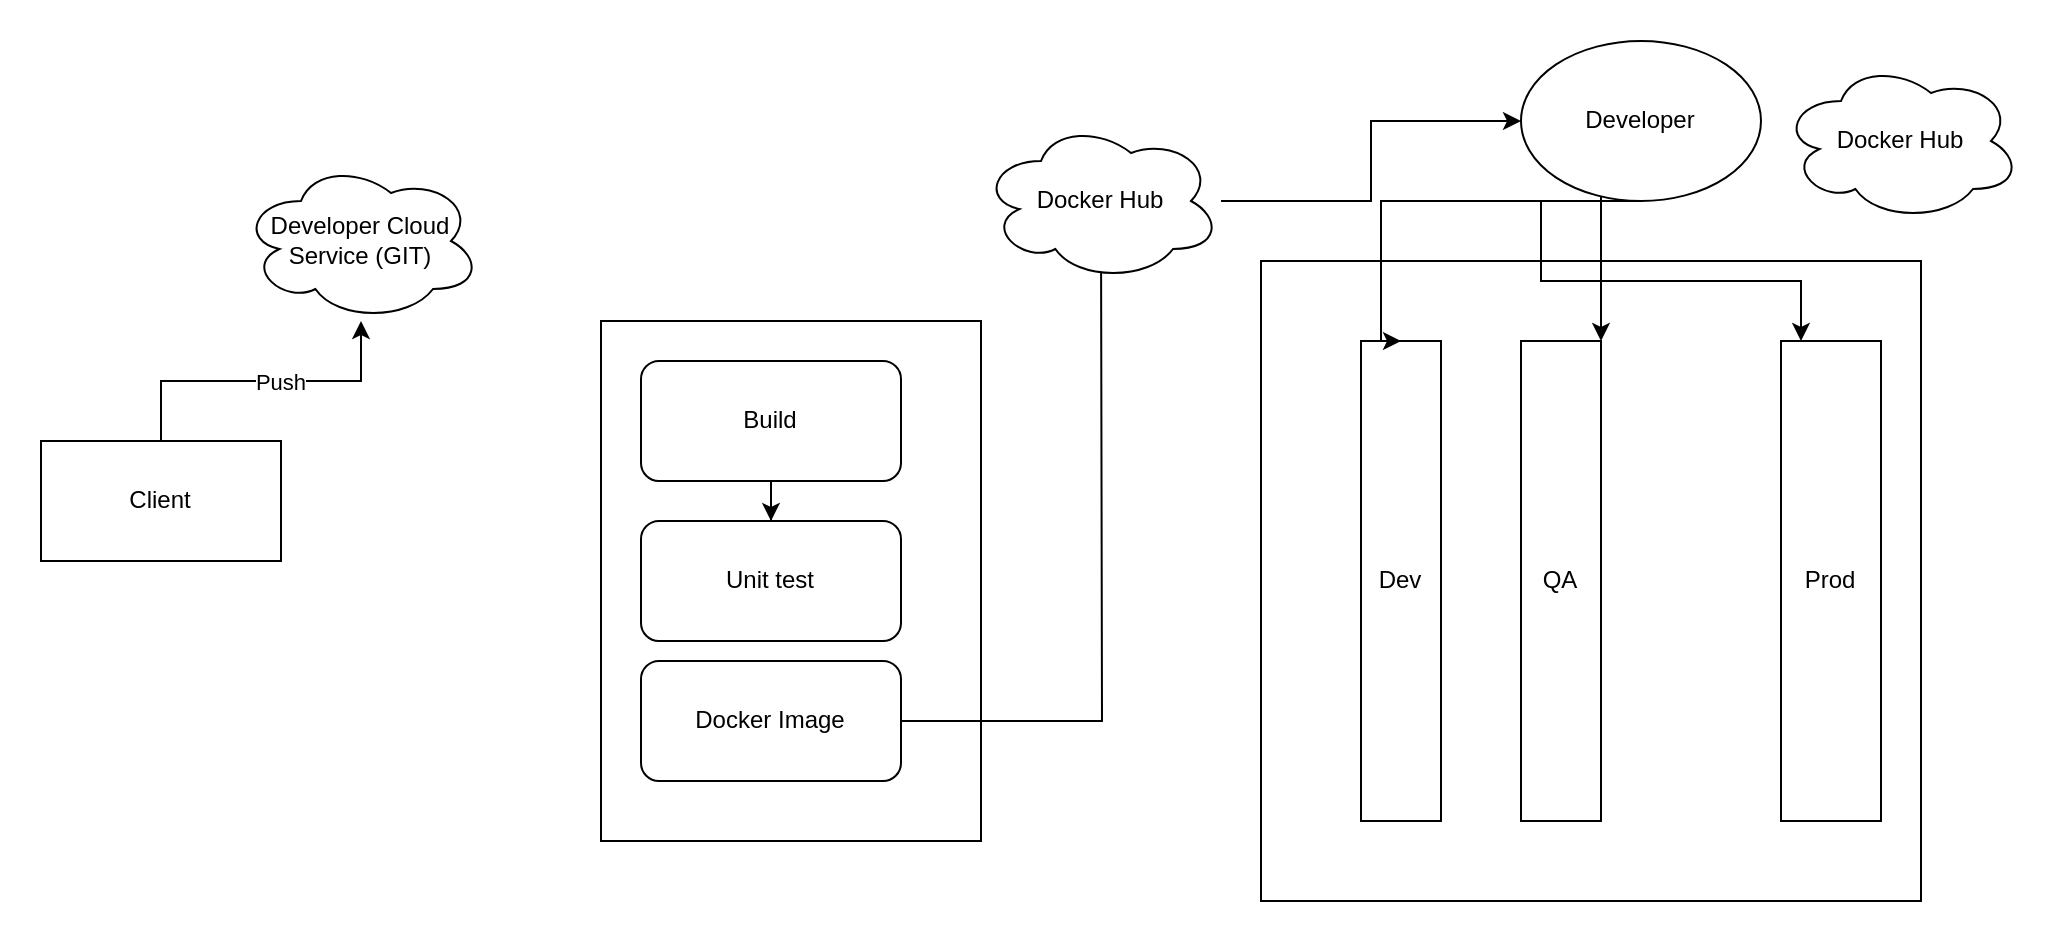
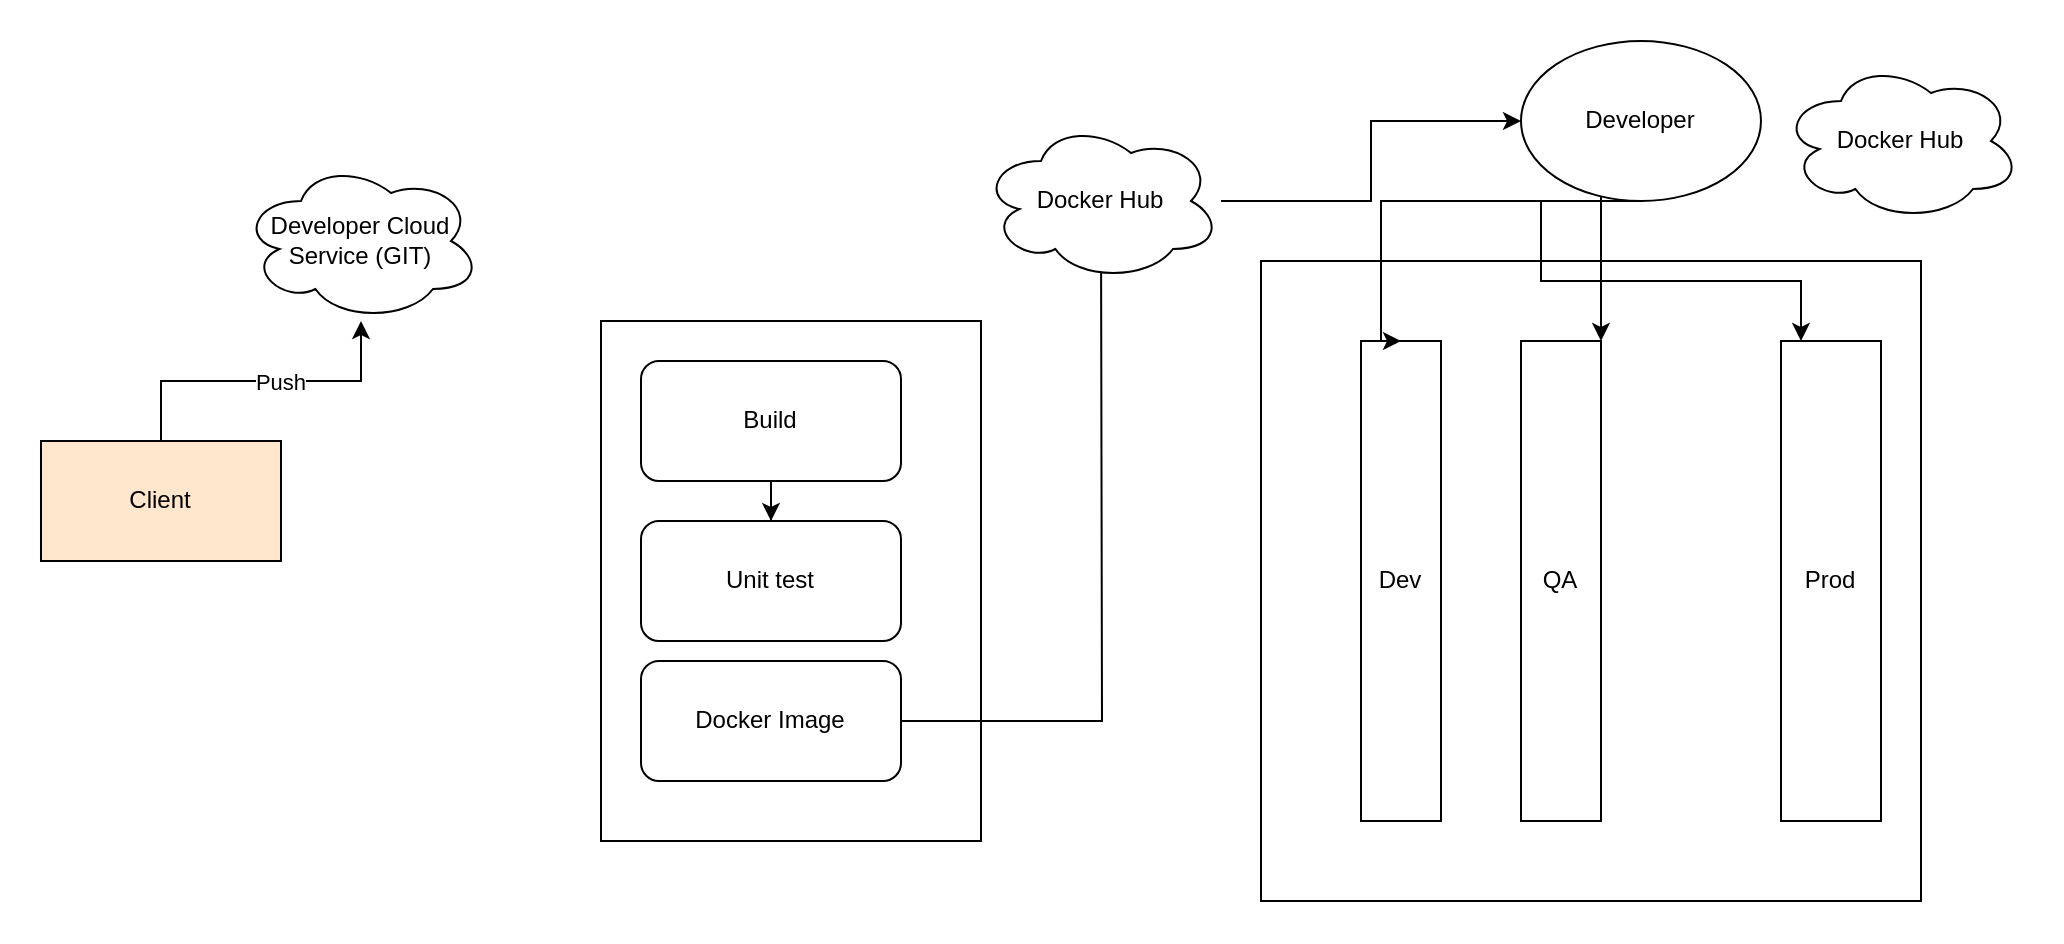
- <mxCell id="5" value="Client " style="rounded=0;whiteSpace=wrap;html=1;" vertex="1" parent="1"><mxGeometry x="20" y="220" width="120" height="60" as="geometry" /></mxCell>
+ <mxCell id="5" value="Client " style="rounded=0;whiteSpace=wrap;html=1;fillColor=#ffe6cc;" vertex="1" parent="1"><mxGeometry x="20" y="220" width="120" height="60" as="geometry" /></mxCell>
